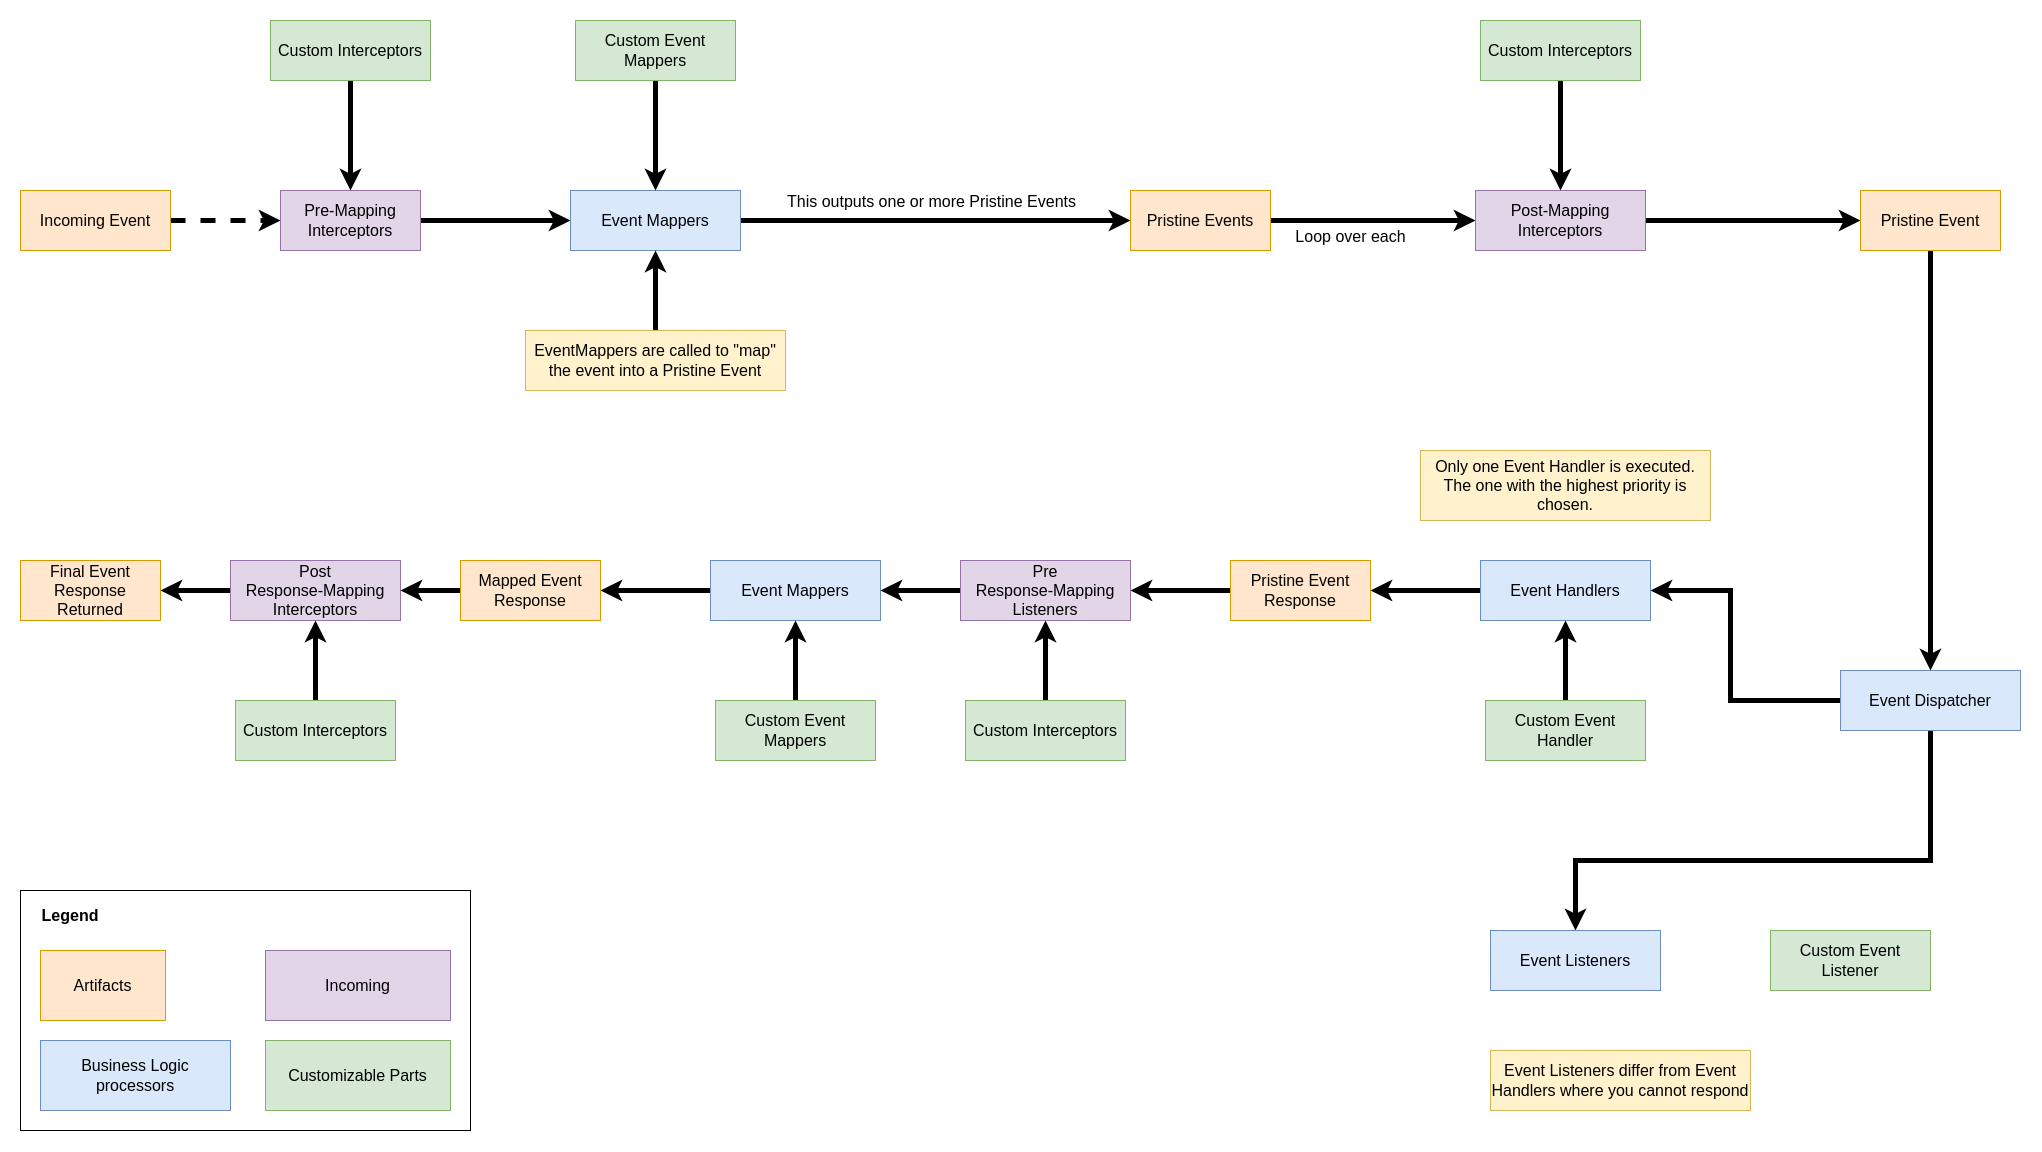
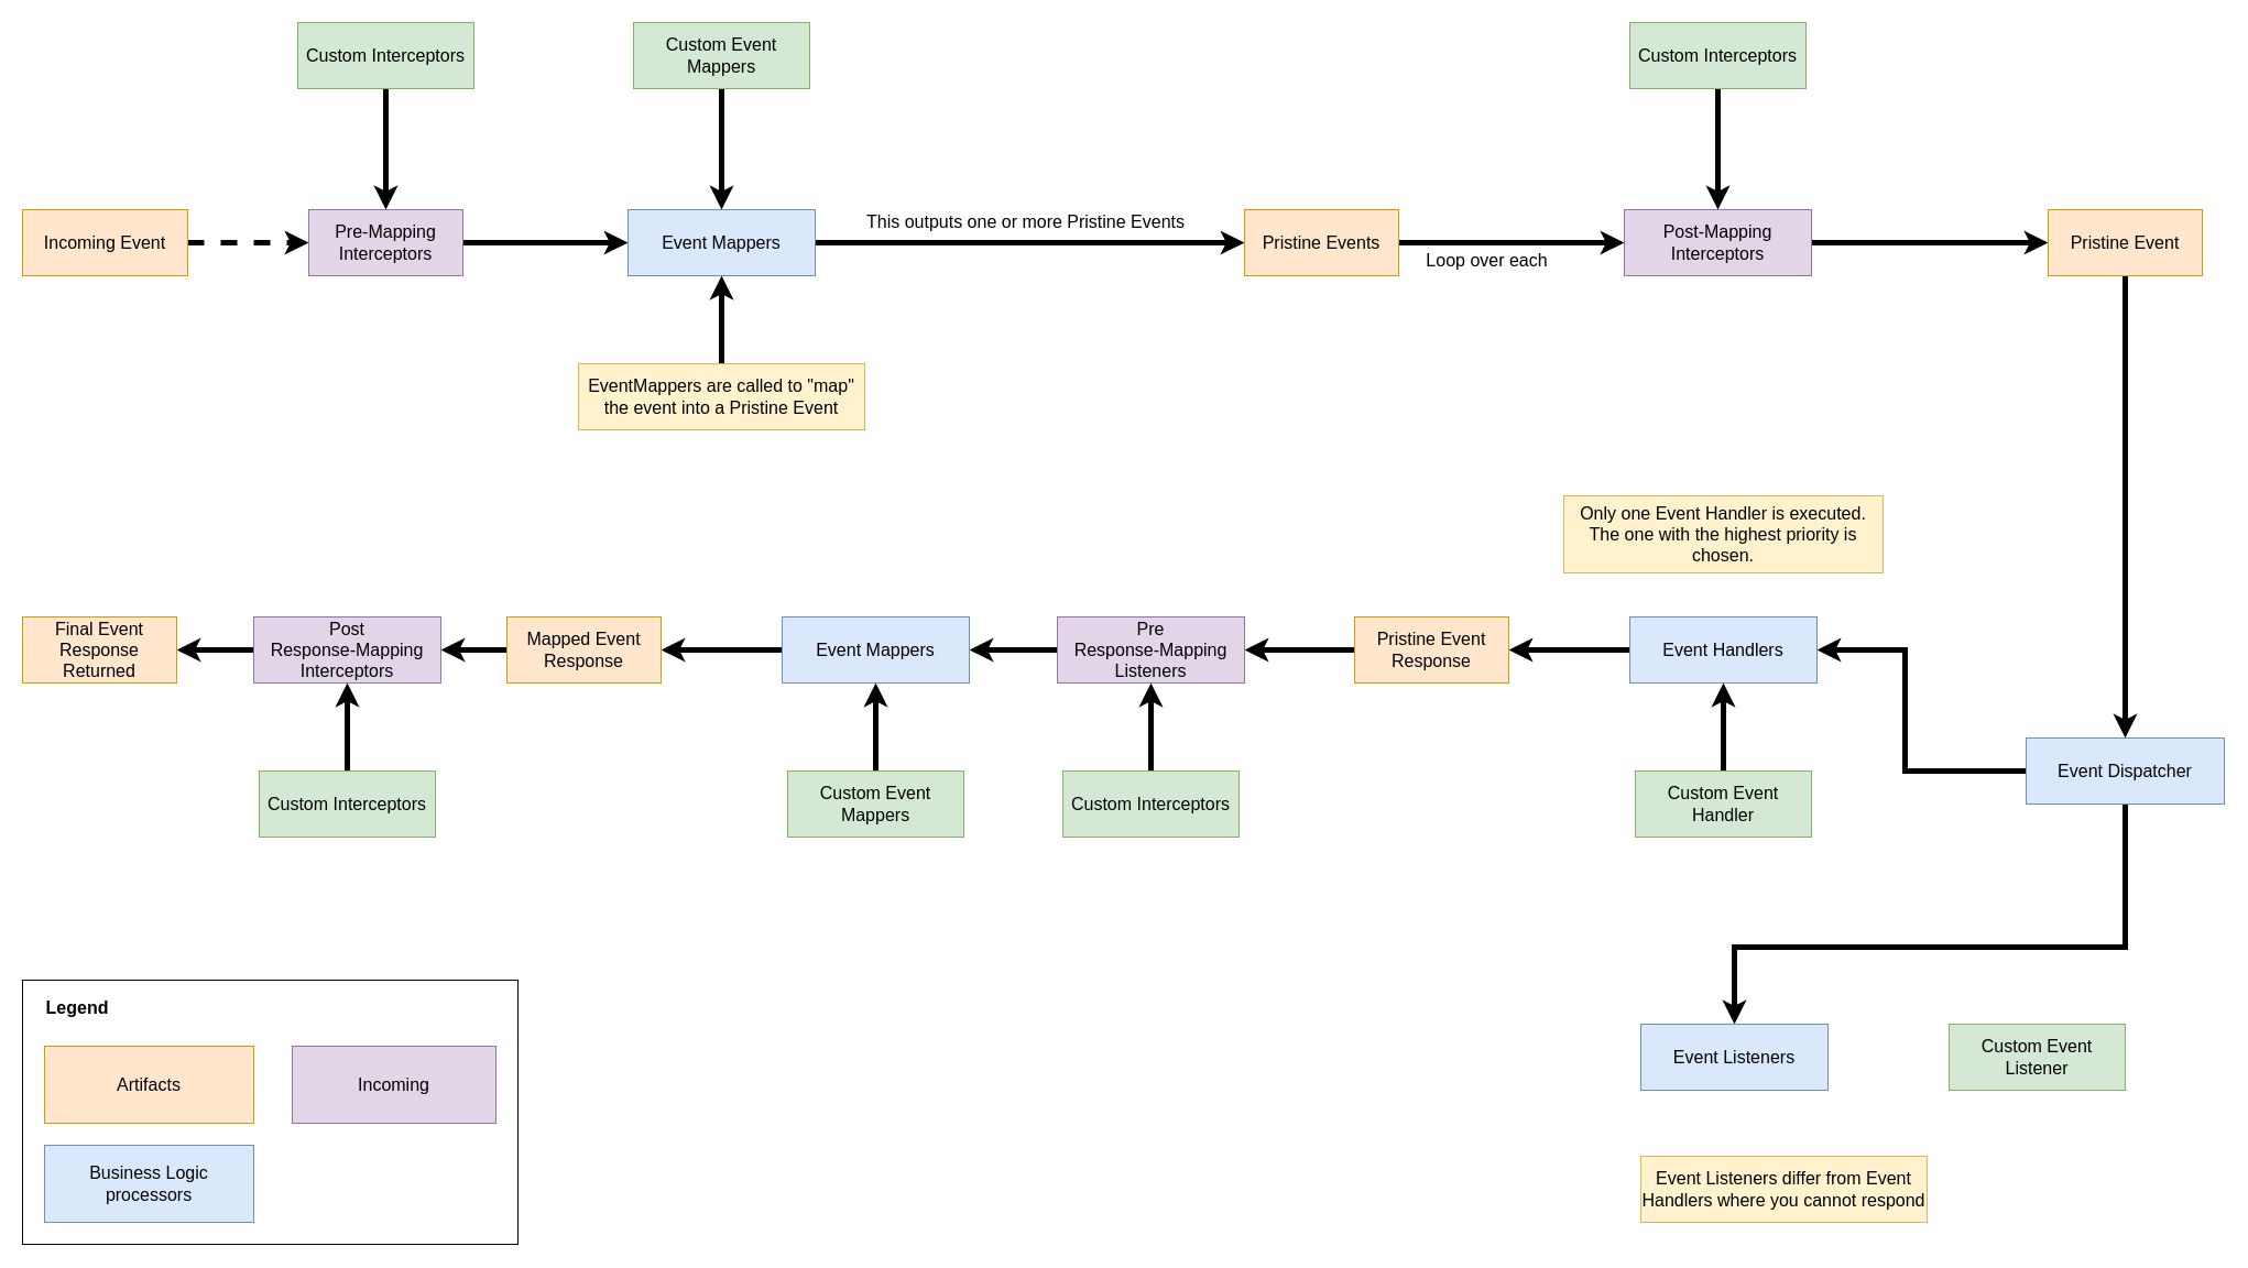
- <mxCell id="45" value="Artifacts" style="rounded=0;whiteSpace=wrap;html=1;fontSize=16;fillColor=#ffe6cc;strokeColor=#d79b00;" vertex="1" parent="1"><mxGeometry x="40" y="950" width="125" height="70" as="geometry" /></mxCell>
+ <mxCell id="45" value="Artifacts" style="rounded=0;whiteSpace=wrap;html=1;fontSize=16;fillColor=#ffe6cc;strokeColor=#d79b00;" vertex="1" parent="1"><mxGeometry x="40" y="950" width="190" height="70" as="geometry" /></mxCell>
- <mxCell id="49" value="Customizable Parts" style="rounded=0;whiteSpace=wrap;html=1;fontSize=16;fillColor=#d5e8d4;strokeColor=#82b366;" vertex="1" parent="1"><mxGeometry x="265" y="1040" width="185" height="70" as="geometry" /></mxCell>
